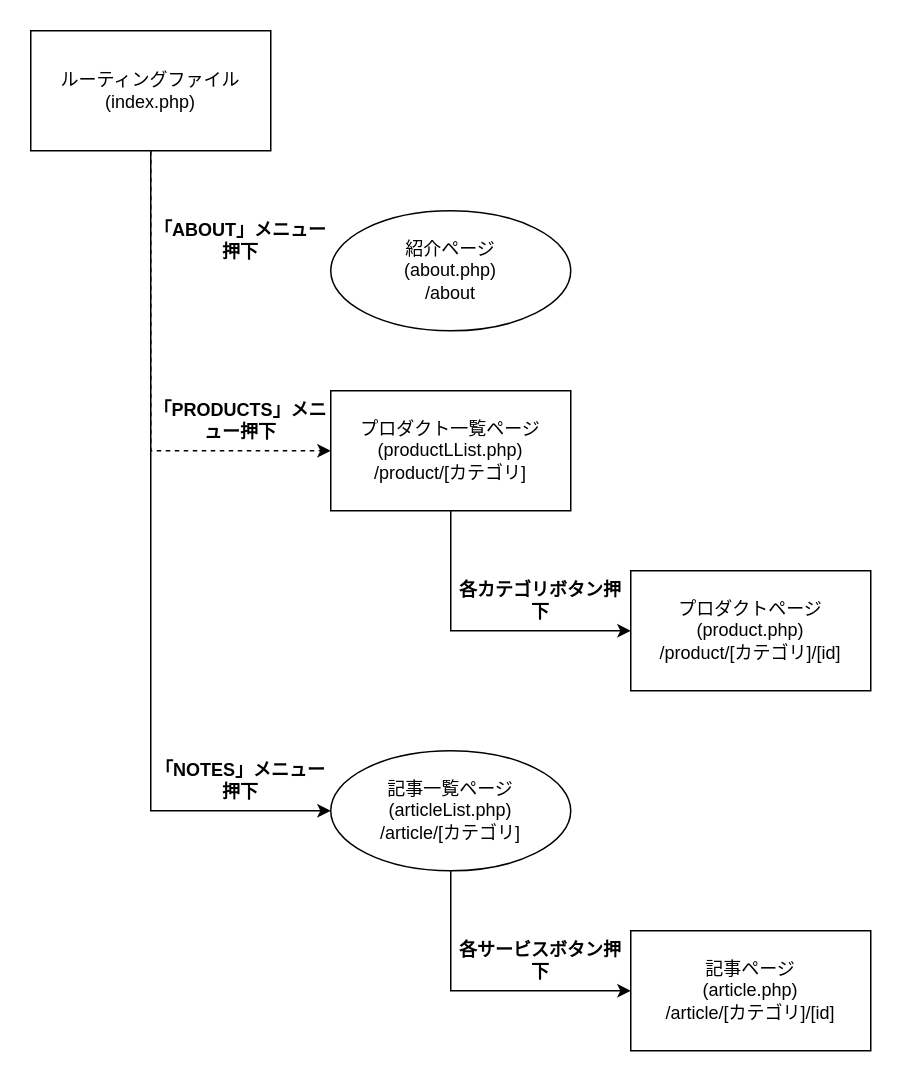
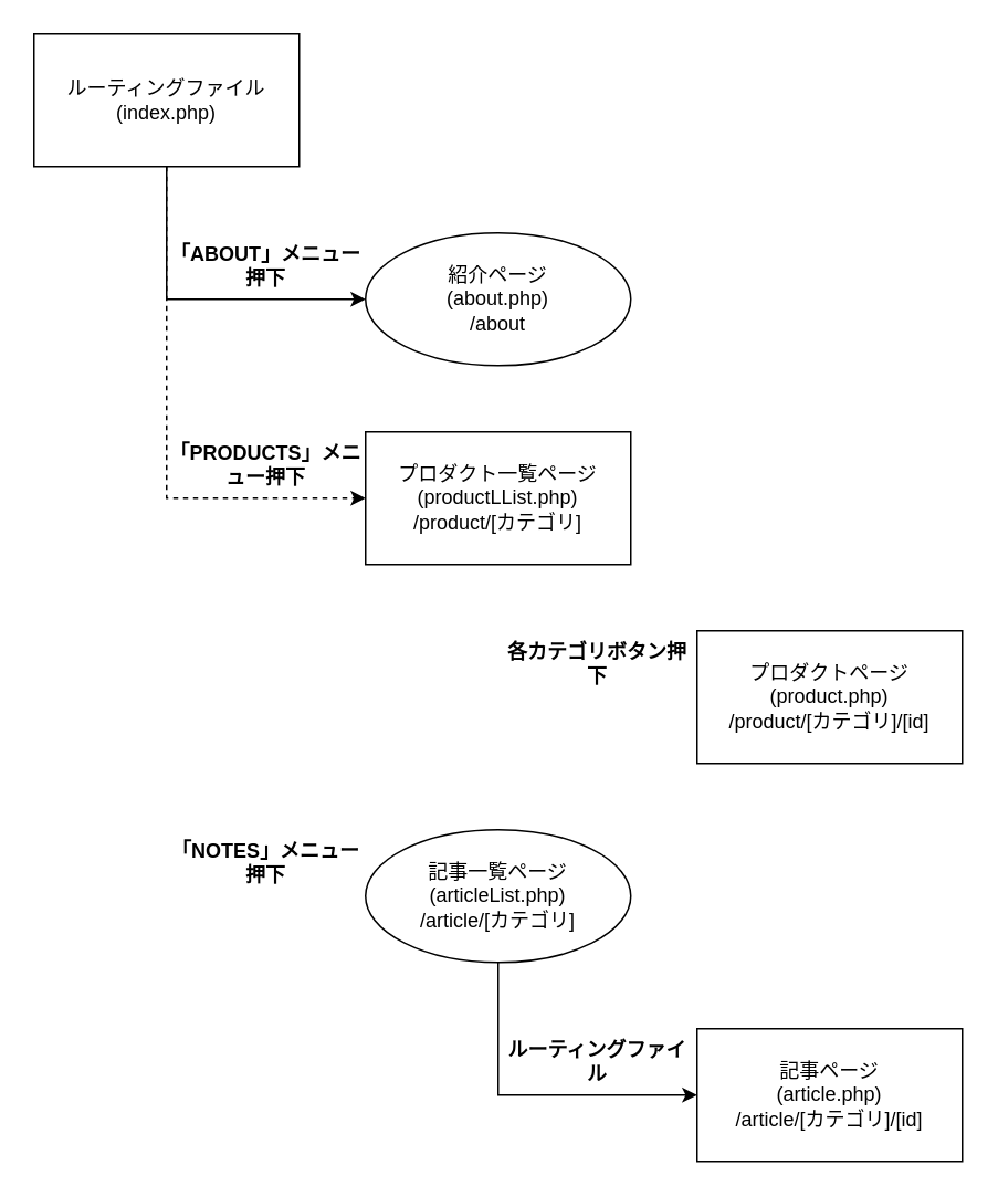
+ <mxCell id="2" value="" style="edgeStyle=orthogonalEdgeStyle;rounded=0;orthogonalLoop=1;jettySize=auto;html=1;" edge="1" parent="1" source="5" target="6"><mxGeometry relative="1" as="geometry"><Array as="points"><mxPoint x="100" y="180" /></Array></mxGeometry></mxCell>
- <mxCell id="7" value="" style="edgeStyle=orthogonalEdgeStyle;rounded=0;orthogonalLoop=1;jettySize=auto;html=1;" edge="1" parent="1" source="8" target="9"><mxGeometry relative="1" as="geometry"><Array as="points"><mxPoint x="300" y="420" /></Array></mxGeometry></mxCell>
- <mxCell id="4" value="" style="edgeStyle=orthogonalEdgeStyle;rounded=0;orthogonalLoop=1;jettySize=auto;html=1;" edge="1" parent="1" source="5" target="11"><mxGeometry relative="1" as="geometry"><Array as="points"><mxPoint x="100" y="540" /></Array></mxGeometry></mxCell>
- <mxCell id="17" value="各サービスボタン押下" style="text;html=1;strokeColor=none;fillColor=none;align=center;verticalAlign=middle;whiteSpace=wrap;rounded=0;fontStyle=1" vertex="1" parent="1"><mxGeometry x="300" y="620" width="120" height="40" as="geometry" /></mxCell>
+ <mxCell id="17" value="ルーティングファイル" style="text;html=1;strokeColor=none;fillColor=none;align=center;verticalAlign=middle;whiteSpace=wrap;rounded=0;fontStyle=1" vertex="1" parent="1"><mxGeometry x="300" y="620" width="120" height="40" as="geometry" /></mxCell>
